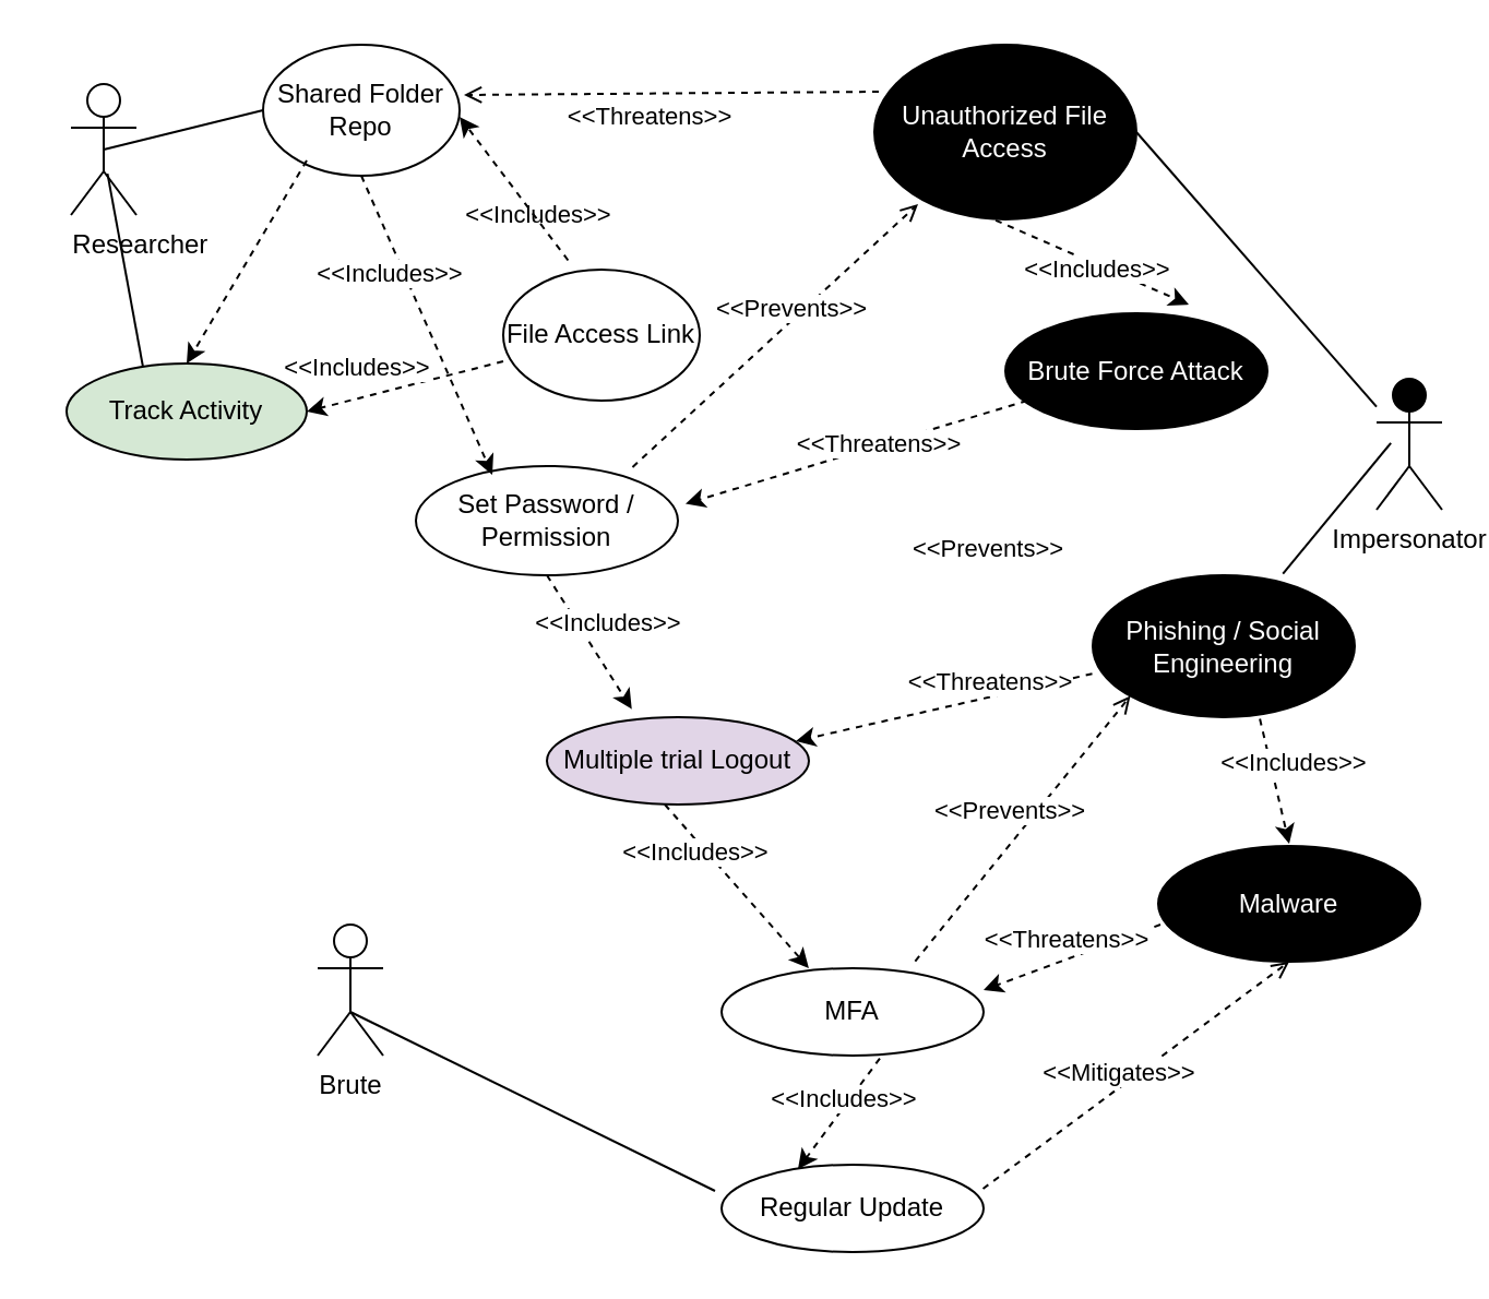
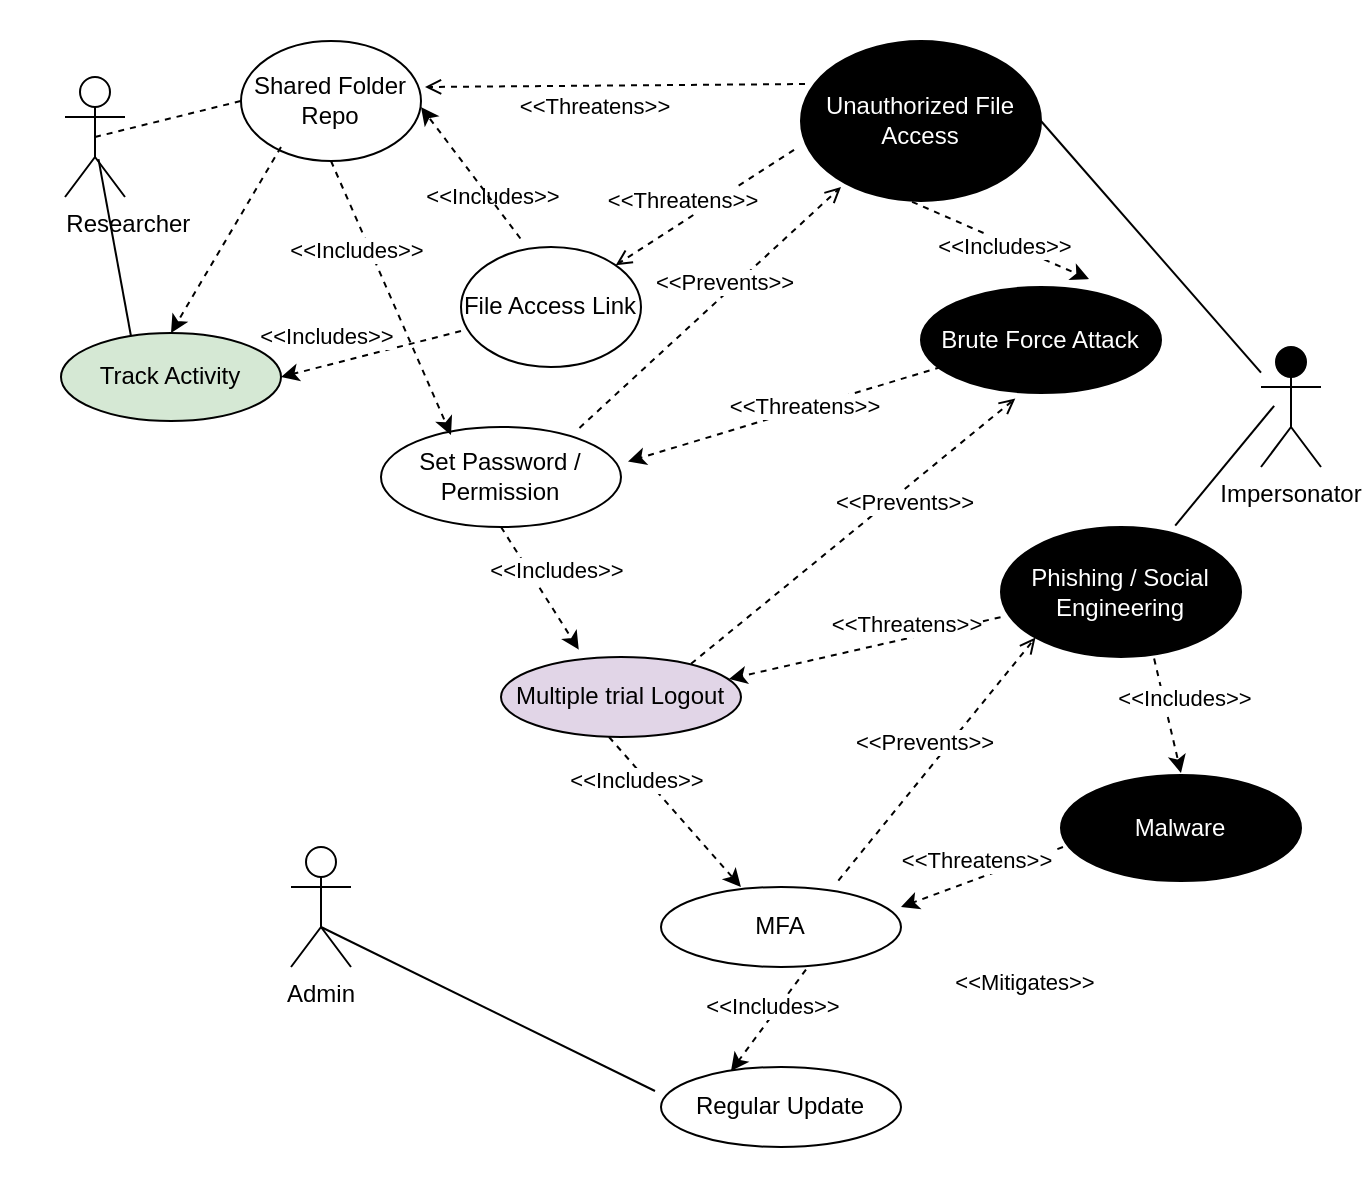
- <mxCell id="3" value="" style="endArrow=none;html=1;exitX=0.5;exitY=0.5;exitDx=0;exitDy=0;exitPerimeter=0;entryX=0;entryY=0.5;entryDx=0;entryDy=0;" parent="1" source="2" target="5" edge="1"><mxGeometry width="50" height="50" relative="1" as="geometry"><mxPoint x="30" y="75" as="sourcePoint" /><mxPoint x="120" y="75" as="targetPoint" /></mxGeometry></mxCell>
+ <mxCell id="3" value="" style="endArrow=none;html=1;exitX=0.5;exitY=0.5;exitDx=0;exitDy=0;exitPerimeter=0;entryX=0;entryY=0.5;entryDx=0;entryDy=0;dashed=1;" parent="1" source="2" target="5" edge="1"><mxGeometry width="50" height="50" relative="1" as="geometry"><mxPoint x="30" y="75" as="sourcePoint" /><mxPoint x="120" y="75" as="targetPoint" /></mxGeometry></mxCell>
+ <mxCell id="28" style="rounded=0;orthogonalLoop=1;jettySize=auto;html=1;dashed=1;endArrow=open;endFill=0;strokeWidth=1;exitX=-0.029;exitY=0.68;exitDx=0;exitDy=0;exitPerimeter=0;" parent="1" source="12" target="14" edge="1"><mxGeometry relative="1" as="geometry"><mxPoint x="212" y="58" as="targetPoint" /><mxPoint x="402" y="56.5" as="sourcePoint" /></mxGeometry></mxCell>
+ <mxCell id="29" value="&amp;lt;&amp;lt;Threatens&amp;gt;&amp;gt;" style="edgeLabel;html=1;align=center;verticalAlign=middle;resizable=0;points=[];" parent="28" vertex="1" connectable="0"><mxGeometry x="0.114" y="1" relative="1" as="geometry"><mxPoint x="-7" y="-8" as="offset" /></mxGeometry></mxCell>
+ <mxCell id="4" style="rounded=1;orthogonalLoop=1;jettySize=auto;html=1;dashed=1;strokeWidth=1;endFill=0;endArrow=open;exitX=0.792;exitY=0.084;exitDx=0;exitDy=0;entryX=0.393;entryY=1.052;entryDx=0;entryDy=0;entryPerimeter=0;exitPerimeter=0;" parent="1" source="37" target="16" edge="1"><mxGeometry relative="1" as="geometry"><mxPoint x="400" y="330.06" as="sourcePoint" /><mxPoint x="520" y="255.94" as="targetPoint" /></mxGeometry></mxCell>
- <mxCell id="46" value="Brute" style="shape=umlActor;verticalLabelPosition=bottom;verticalAlign=top;html=1;outlineConnect=0;fillColor=#FFFFFF;" parent="1" vertex="1"><mxGeometry x="135" y="423" width="30" height="60" as="geometry" /></mxCell>
+ <mxCell id="46" value="Admin" style="shape=umlActor;verticalLabelPosition=bottom;verticalAlign=top;html=1;outlineConnect=0;fillColor=#FFFFFF;" parent="1" vertex="1"><mxGeometry x="135" y="423" width="30" height="60" as="geometry" /></mxCell>
- <mxCell id="41" style="rounded=1;orthogonalLoop=1;jettySize=auto;html=1;dashed=1;strokeWidth=1;endFill=0;endArrow=open;exitX=0.998;exitY=0.275;exitDx=0;exitDy=0;entryX=0.5;entryY=1;entryDx=0;entryDy=0;exitPerimeter=0;" parent="1" source="6" target="40" edge="1"><mxGeometry relative="1" as="geometry"><mxPoint x="440" y="463" as="sourcePoint" /><mxPoint x="517" y="318" as="targetPoint" /></mxGeometry></mxCell>
